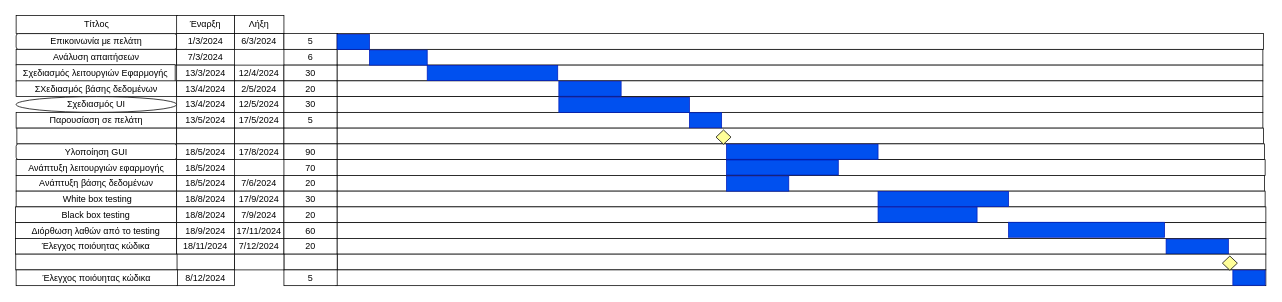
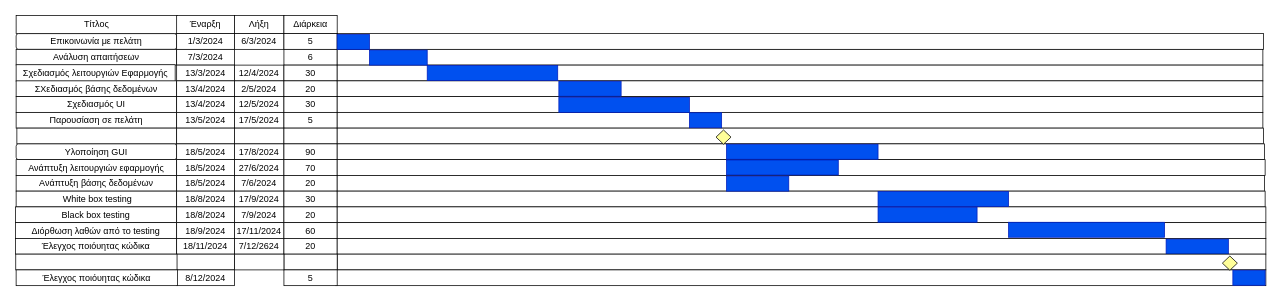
+ <mxCell id="5" value="Διάρκεια" style="rounded=0;whiteSpace=wrap;html=1;" parent="1" vertex="1"><mxGeometry x="378" y="20" width="71" height="24" as="geometry" /></mxCell>
- <mxCell id="21" value="Σχεδιασμός UI" style="ellipse;whiteSpace=wrap;html=1;" parent="1" vertex="1"><mxGeometry x="21" y="128" width="214" height="21" as="geometry" /></mxCell>
+ <mxCell id="21" value="Σχεδιασμός UI" style="rounded=0;whiteSpace=wrap;html=1;" parent="1" vertex="1"><mxGeometry x="21" y="128" width="214" height="21" as="geometry" /></mxCell>
+ <mxCell id="39" value="27/6/2024" style="rounded=0;whiteSpace=wrap;html=1;" parent="1" vertex="1"><mxGeometry x="312" y="212" width="66" height="21" as="geometry" /></mxCell>
- <mxCell id="59" value="7/12/2024" style="rounded=0;whiteSpace=wrap;html=1;" parent="1" vertex="1"><mxGeometry x="312" y="317" width="66" height="21" as="geometry" /></mxCell>
+ <mxCell id="59" value="7/12/2624" style="rounded=0;whiteSpace=wrap;html=1;" parent="1" vertex="1"><mxGeometry x="312" y="317" width="66" height="21" as="geometry" /></mxCell>
